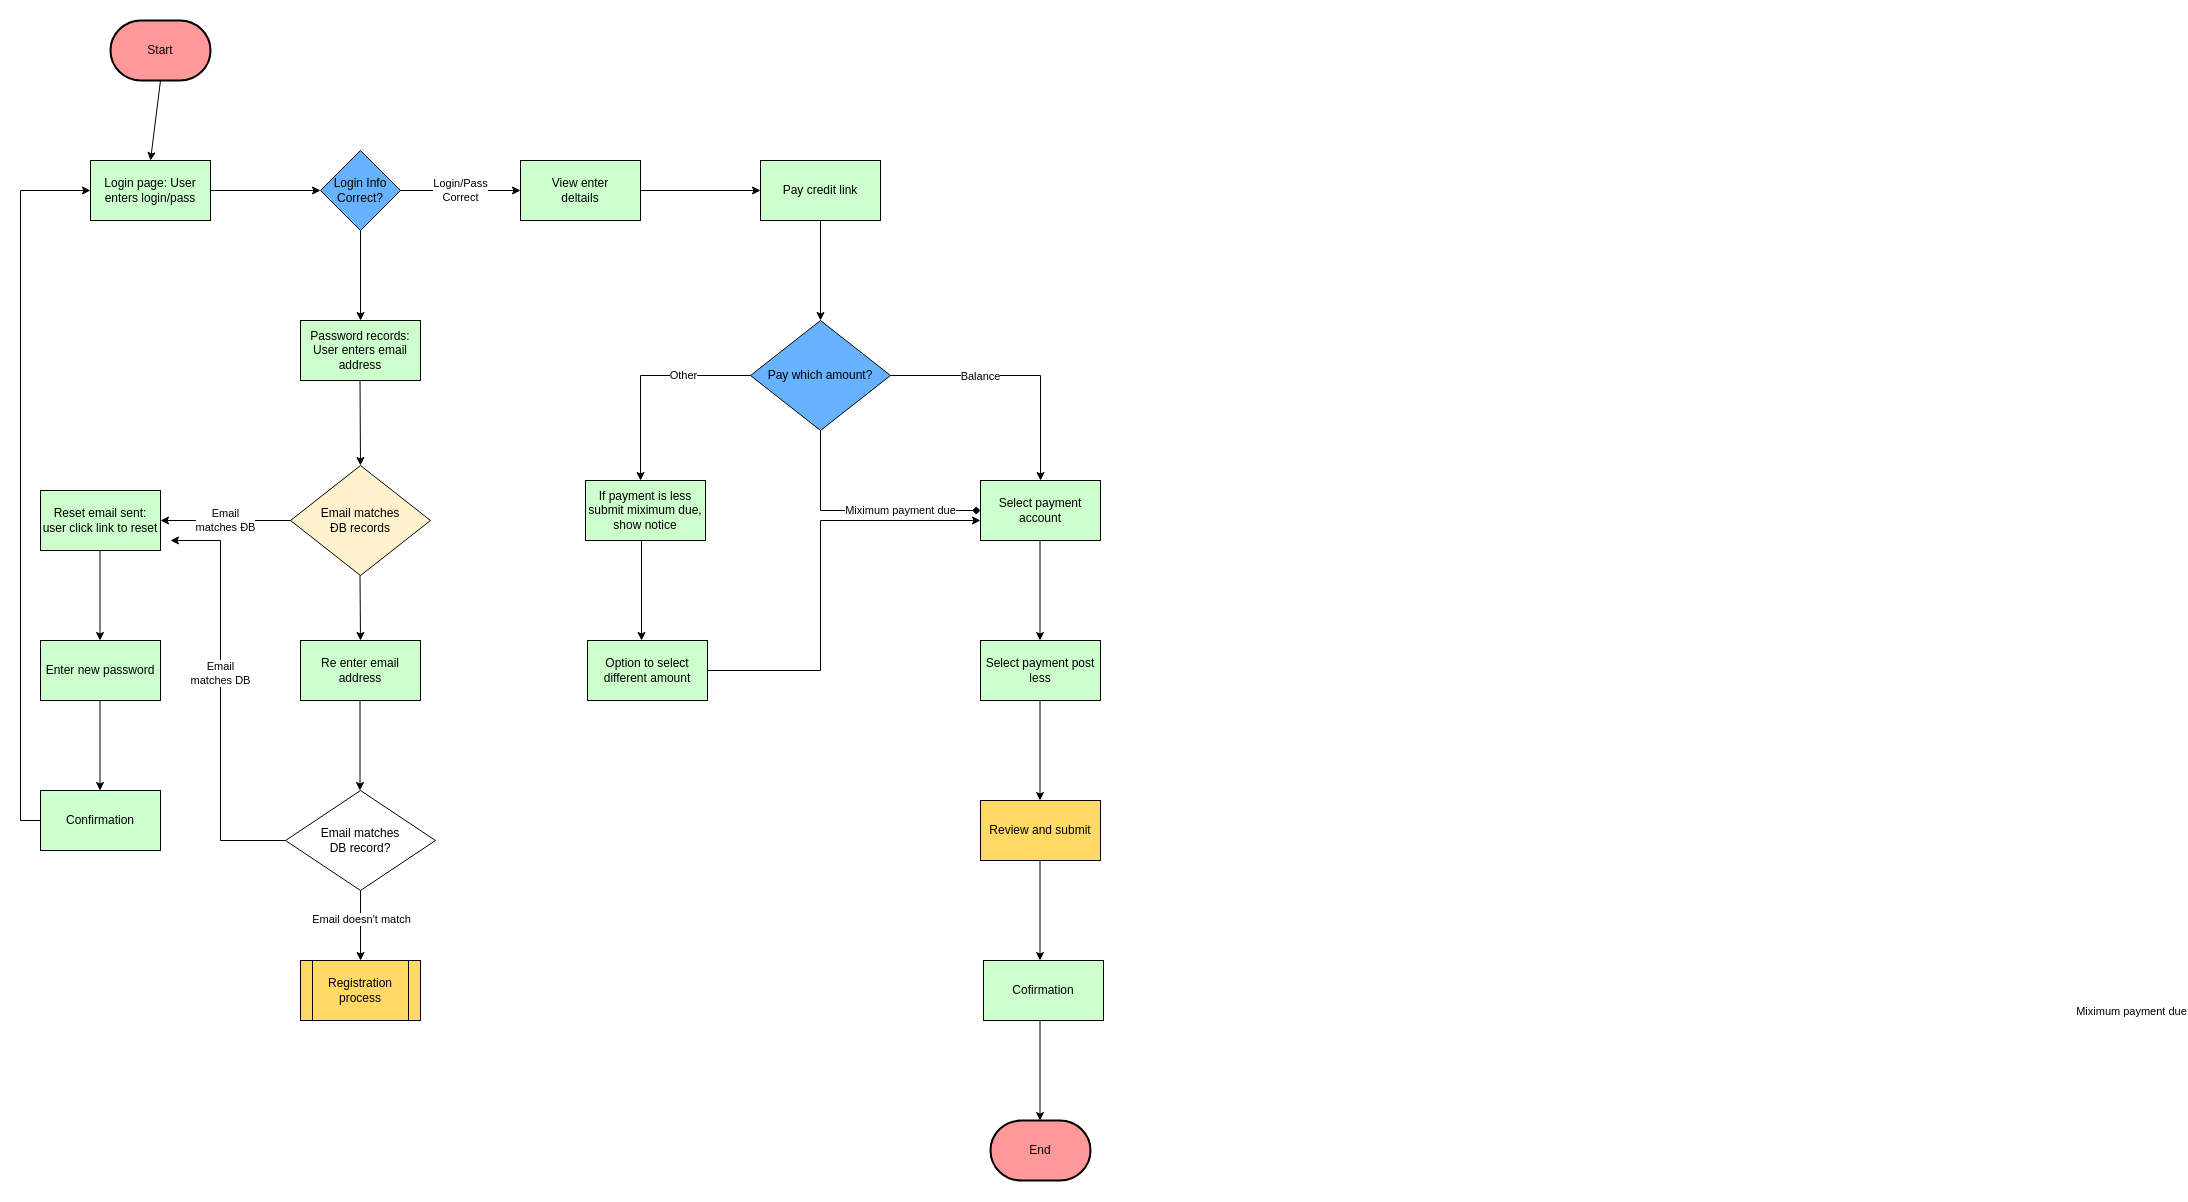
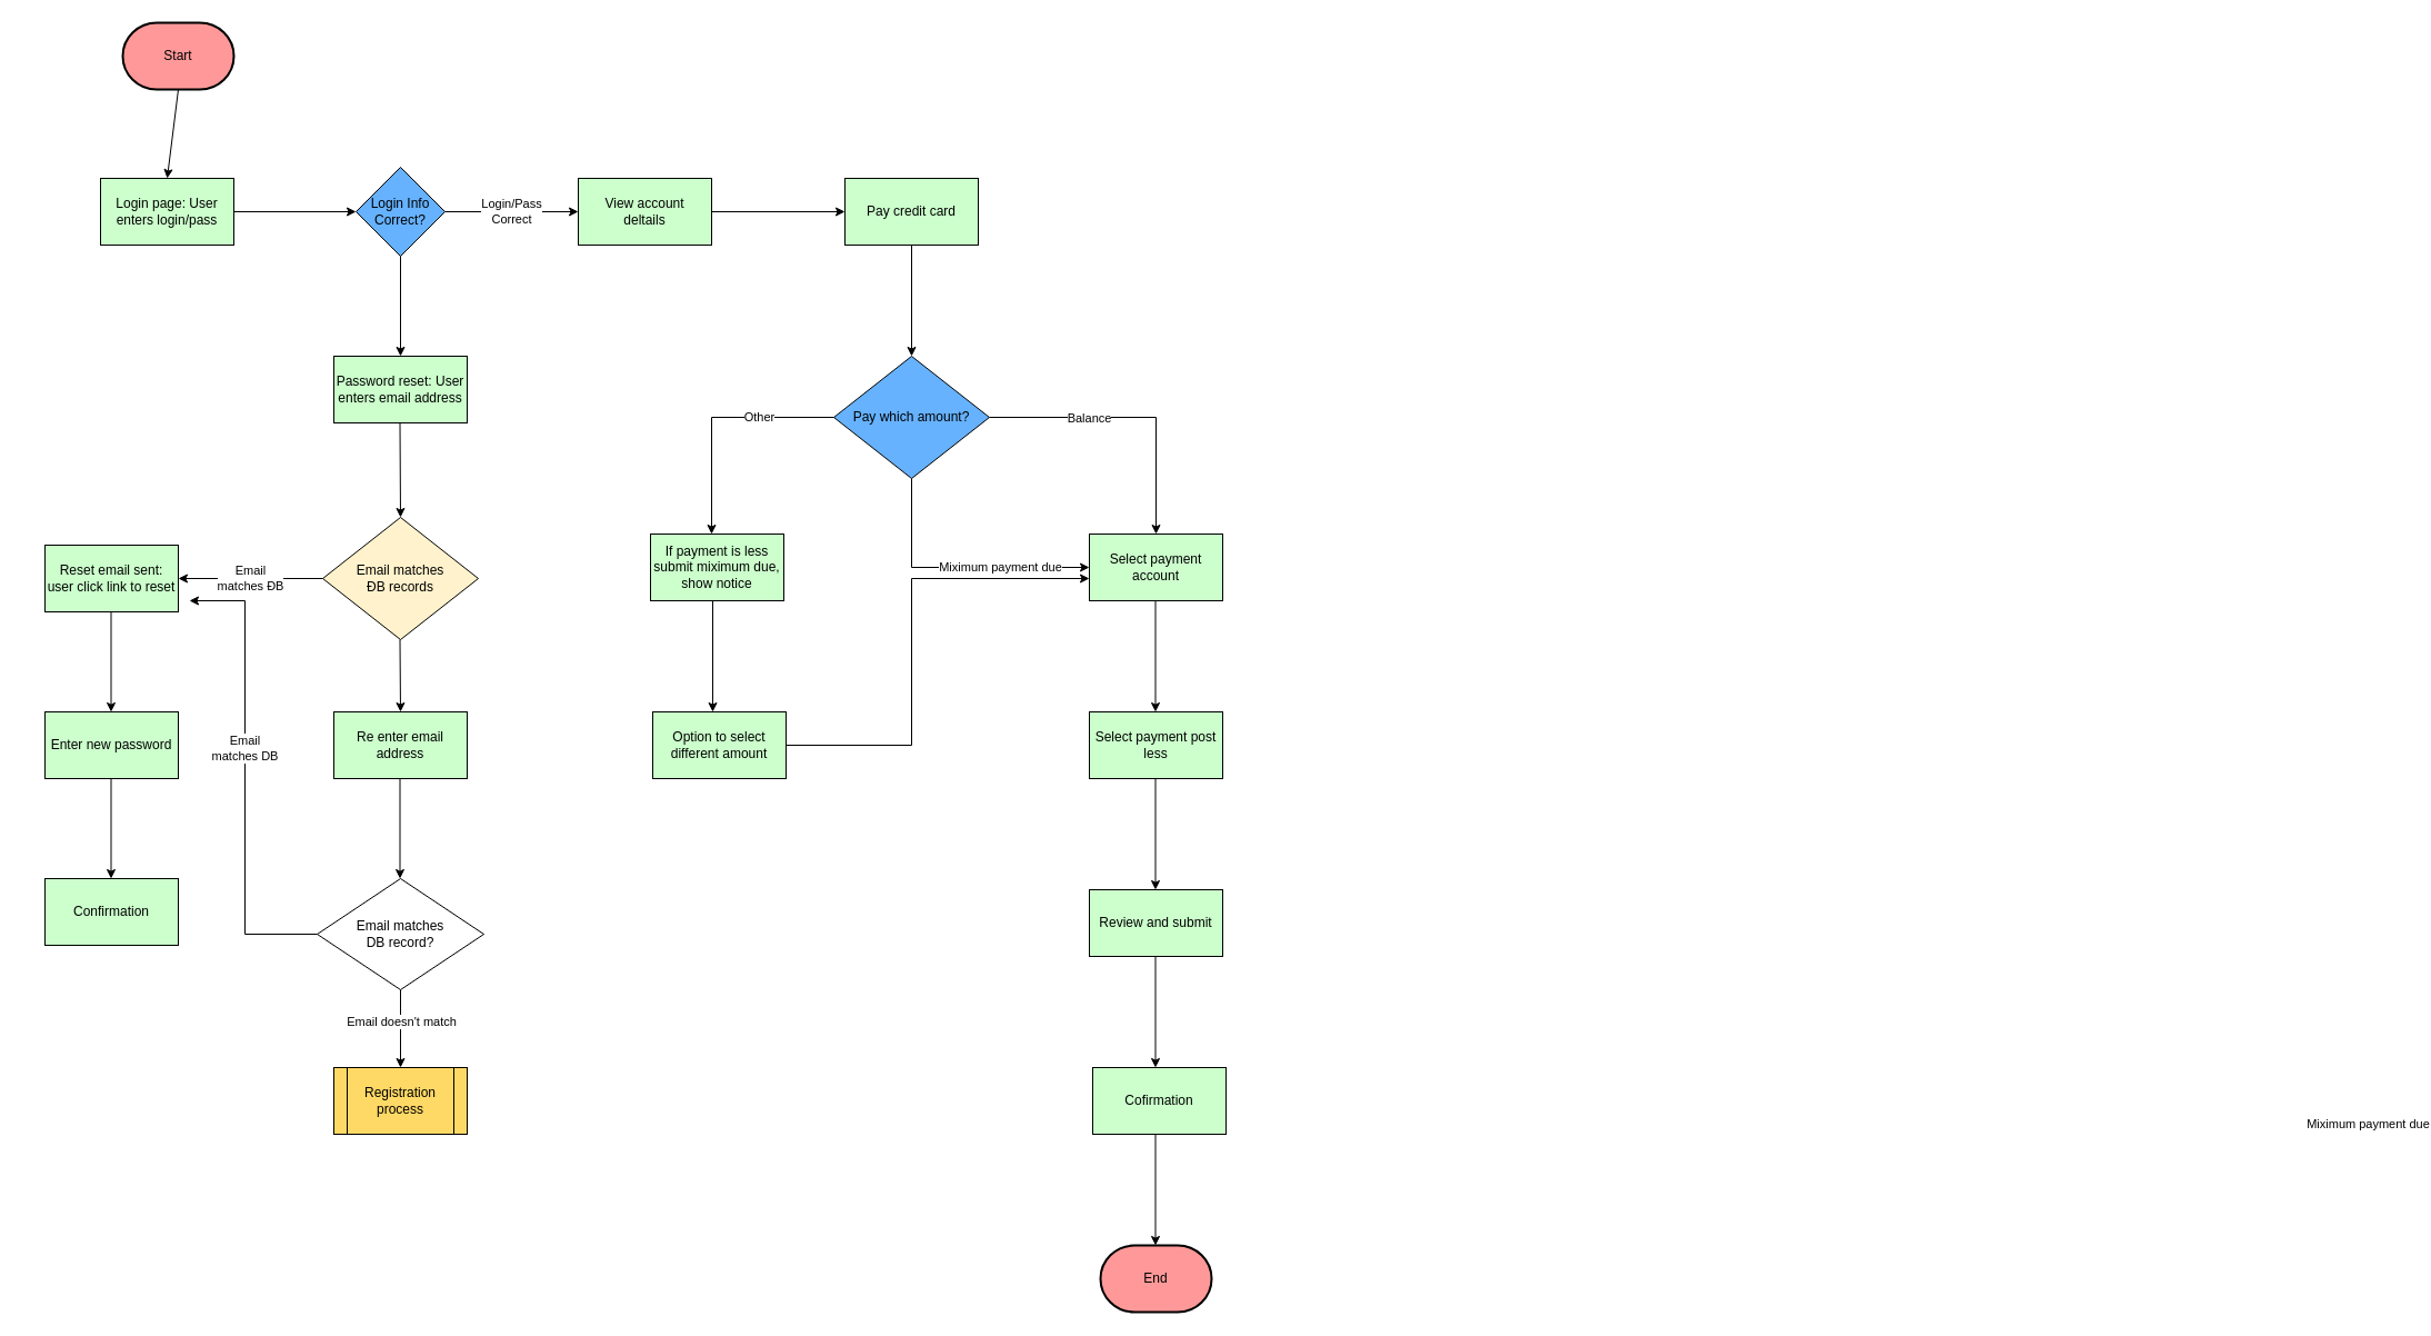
- <mxCell id="8" value="View enter &lt;br&gt;deltails" style="rounded=0;whiteSpace=wrap;html=1;fillColor=#CCFFCC;" vertex="1" parent="1"><mxGeometry x="520" y="160" width="120" height="60" as="geometry" /></mxCell>
+ <mxCell id="8" value="View account &lt;br&gt;deltails" style="rounded=0;whiteSpace=wrap;html=1;fillColor=#CCFFCC;" vertex="1" parent="1"><mxGeometry x="520" y="160" width="120" height="60" as="geometry" /></mxCell>
- <mxCell id="10" value="Pay credit link" style="rounded=0;whiteSpace=wrap;html=1;fillColor=#CCFFCC;" vertex="1" parent="1"><mxGeometry x="760" y="160" width="120" height="60" as="geometry" /></mxCell>
+ <mxCell id="10" value="Pay credit card" style="rounded=0;whiteSpace=wrap;html=1;fillColor=#CCFFCC;" vertex="1" parent="1"><mxGeometry x="760" y="160" width="120" height="60" as="geometry" /></mxCell>
- <mxCell id="12" value="Password records: User enters email address" style="rounded=0;whiteSpace=wrap;html=1;fillColor=#CCFFCC;" vertex="1" parent="1"><mxGeometry x="300" y="320" width="120" height="60" as="geometry" /></mxCell>
+ <mxCell id="12" value="Password reset: User enters email address" style="rounded=0;whiteSpace=wrap;html=1;fillColor=#CCFFCC;" vertex="1" parent="1"><mxGeometry x="300" y="320" width="120" height="60" as="geometry" /></mxCell>
- <mxCell id="21" value="" style="endArrow=classic;html=1;rounded=0;exitX=0;exitY=0.5;exitDx=0;exitDy=0;entryX=0;entryY=0.5;entryDx=0;entryDy=0;" edge="1" parent="1" source="20" target="4"><mxGeometry width="50" height="50" relative="1" as="geometry"><mxPoint x="-30" y="790" as="sourcePoint" /><mxPoint x="20" y="740" as="targetPoint" /><Array as="points"><mxPoint x="20" y="820" /><mxPoint x="20" y="190" /></Array></mxGeometry></mxCell>
- <mxCell id="39" value="Miximum payment due" style="endArrow=diamond;html=1;rounded=0;exitX=0.5;exitY=1;exitDx=0;exitDy=0;entryX=0;entryY=0.5;entryDx=0;entryDy=0;" edge="1" parent="1" source="32" target="38"><mxGeometry x="0.333" width="50" height="50" relative="1" as="geometry"><mxPoint x="890" y="560" as="sourcePoint" /><mxPoint x="940" y="510" as="targetPoint" /><Array as="points"><mxPoint x="820" y="510" /></Array><mxPoint as="offset" /></mxGeometry></mxCell>
+ <mxCell id="39" value="Miximum payment due" style="endArrow=classic;html=1;rounded=0;exitX=0.5;exitY=1;exitDx=0;exitDy=0;entryX=0;entryY=0.5;entryDx=0;entryDy=0;" edge="1" parent="1" source="32" target="38"><mxGeometry x="0.333" width="50" height="50" relative="1" as="geometry"><mxPoint x="890" y="560" as="sourcePoint" /><mxPoint x="940" y="510" as="targetPoint" /><Array as="points"><mxPoint x="820" y="510" /></Array><mxPoint as="offset" /></mxGeometry></mxCell>
- <mxCell id="47" value="Review and submit" style="rounded=0;whiteSpace=wrap;html=1;fillColor=#ffd966;" vertex="1" parent="1"><mxGeometry x="980" y="800" width="120" height="60" as="geometry" /></mxCell>
+ <mxCell id="47" value="Review and submit" style="rounded=0;whiteSpace=wrap;html=1;fillColor=#CCFFCC;" vertex="1" parent="1"><mxGeometry x="980" y="800" width="120" height="60" as="geometry" /></mxCell>
